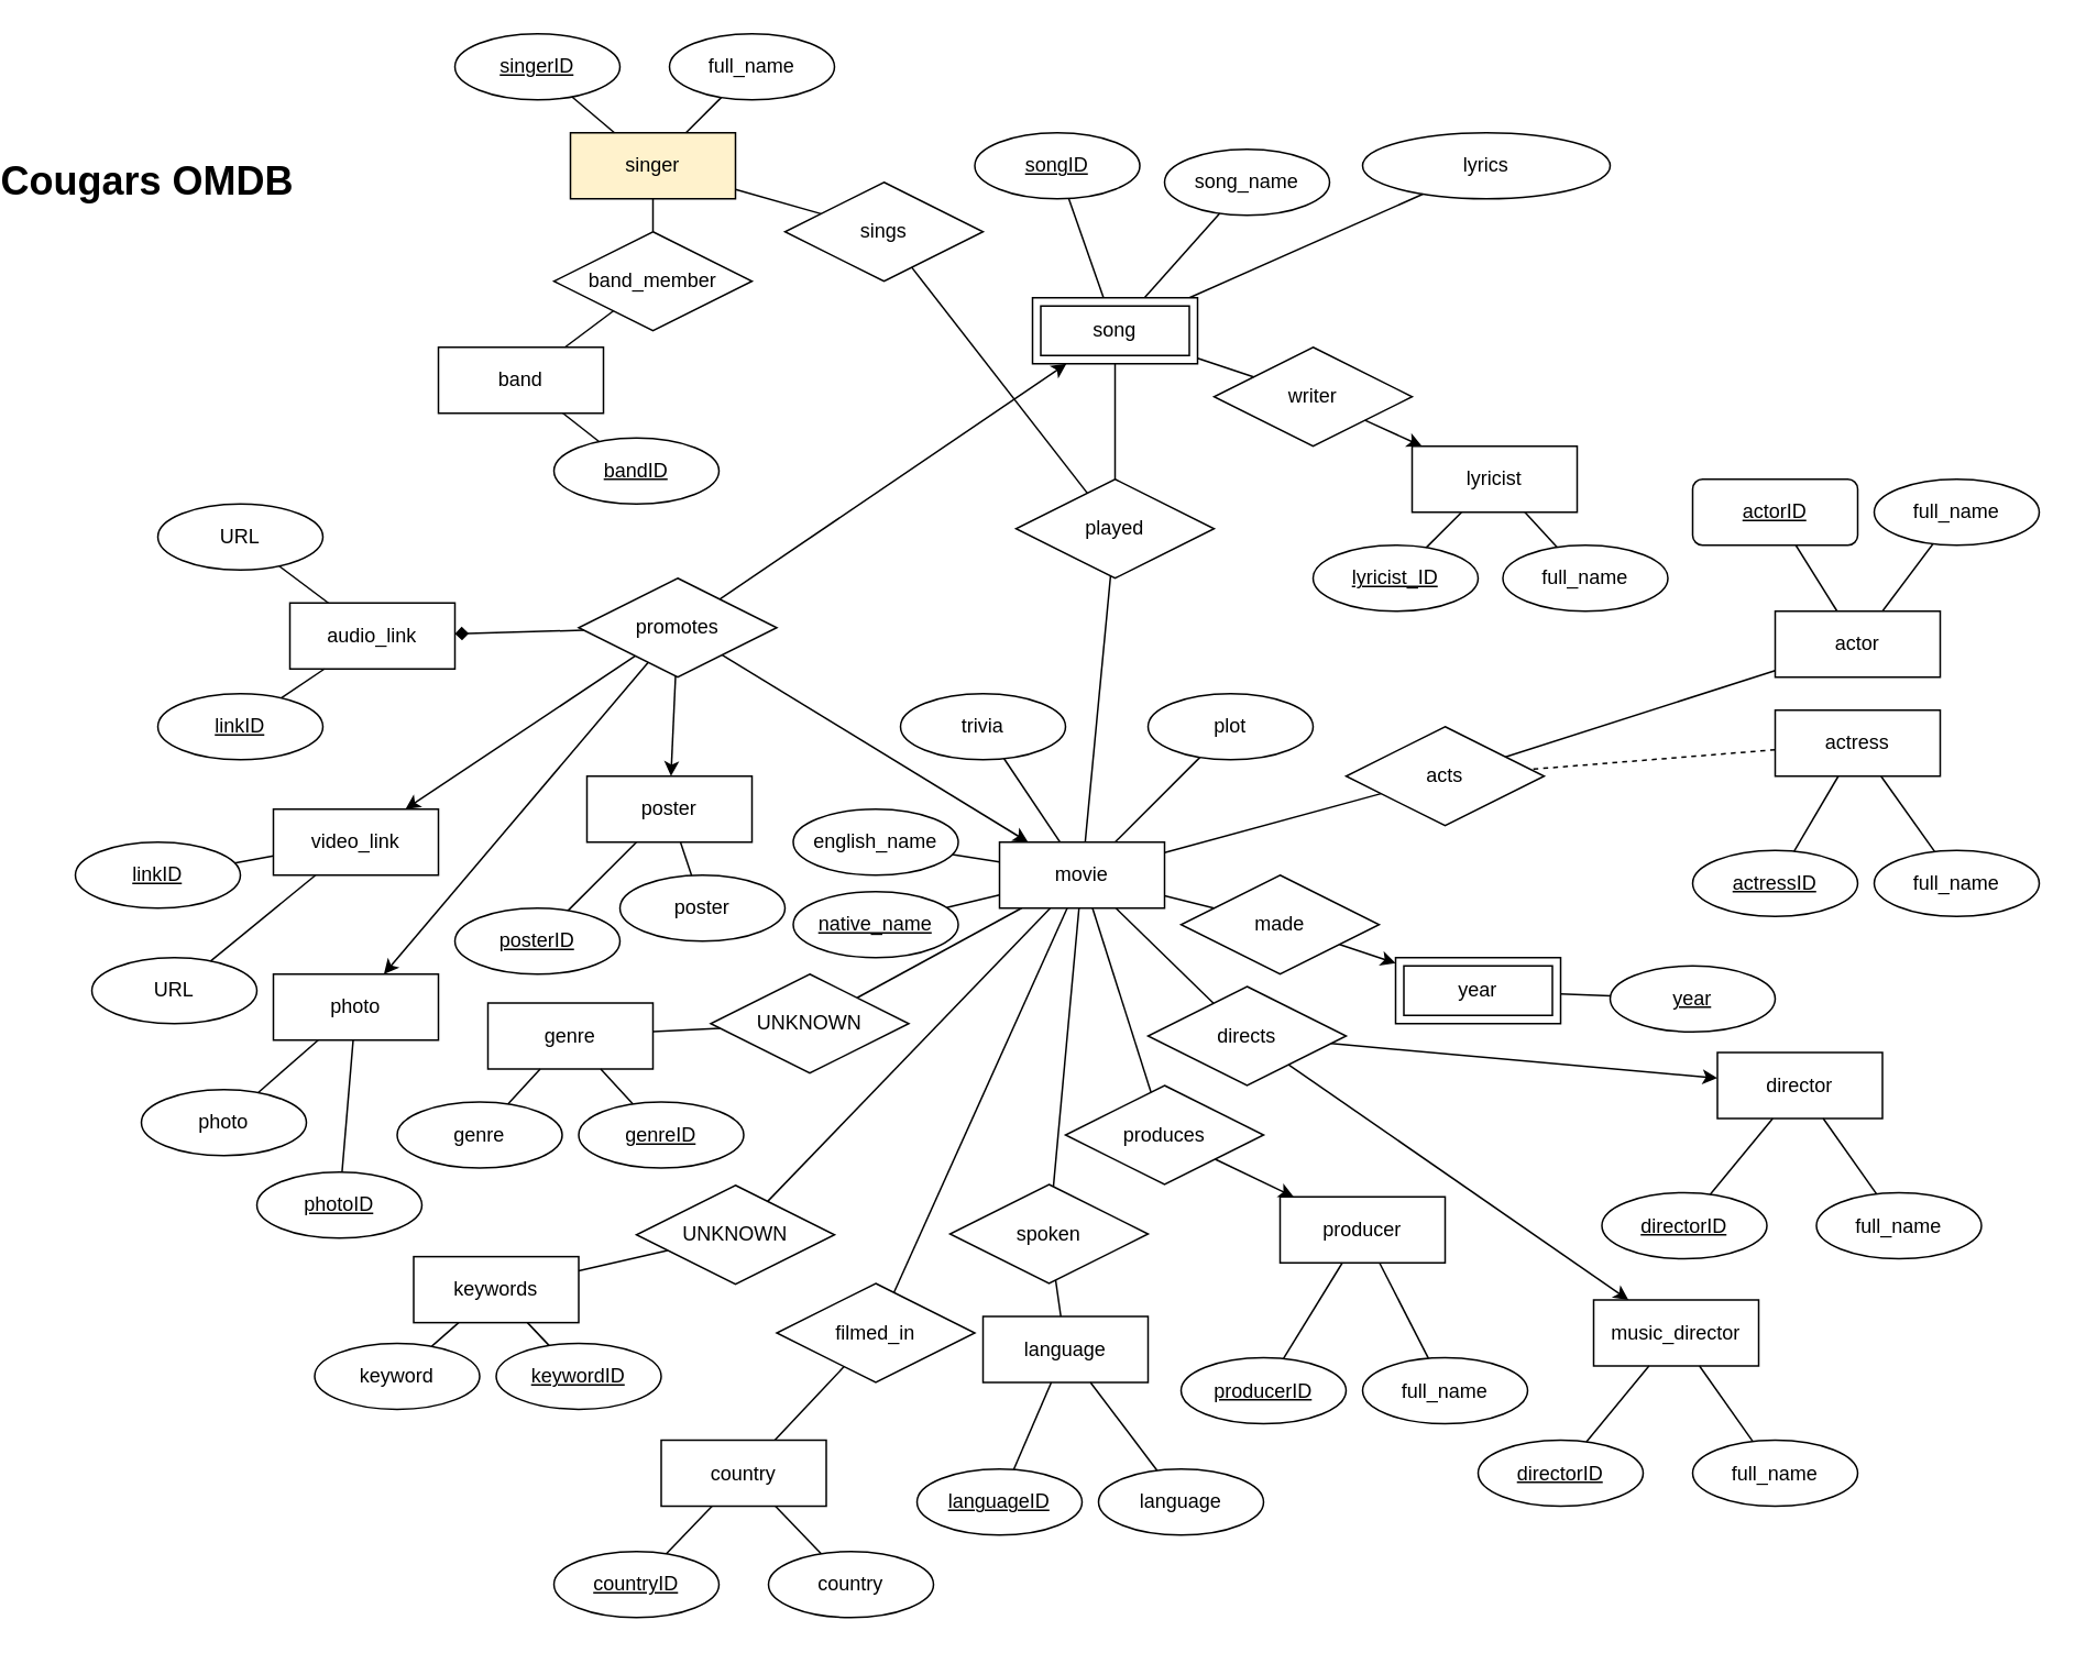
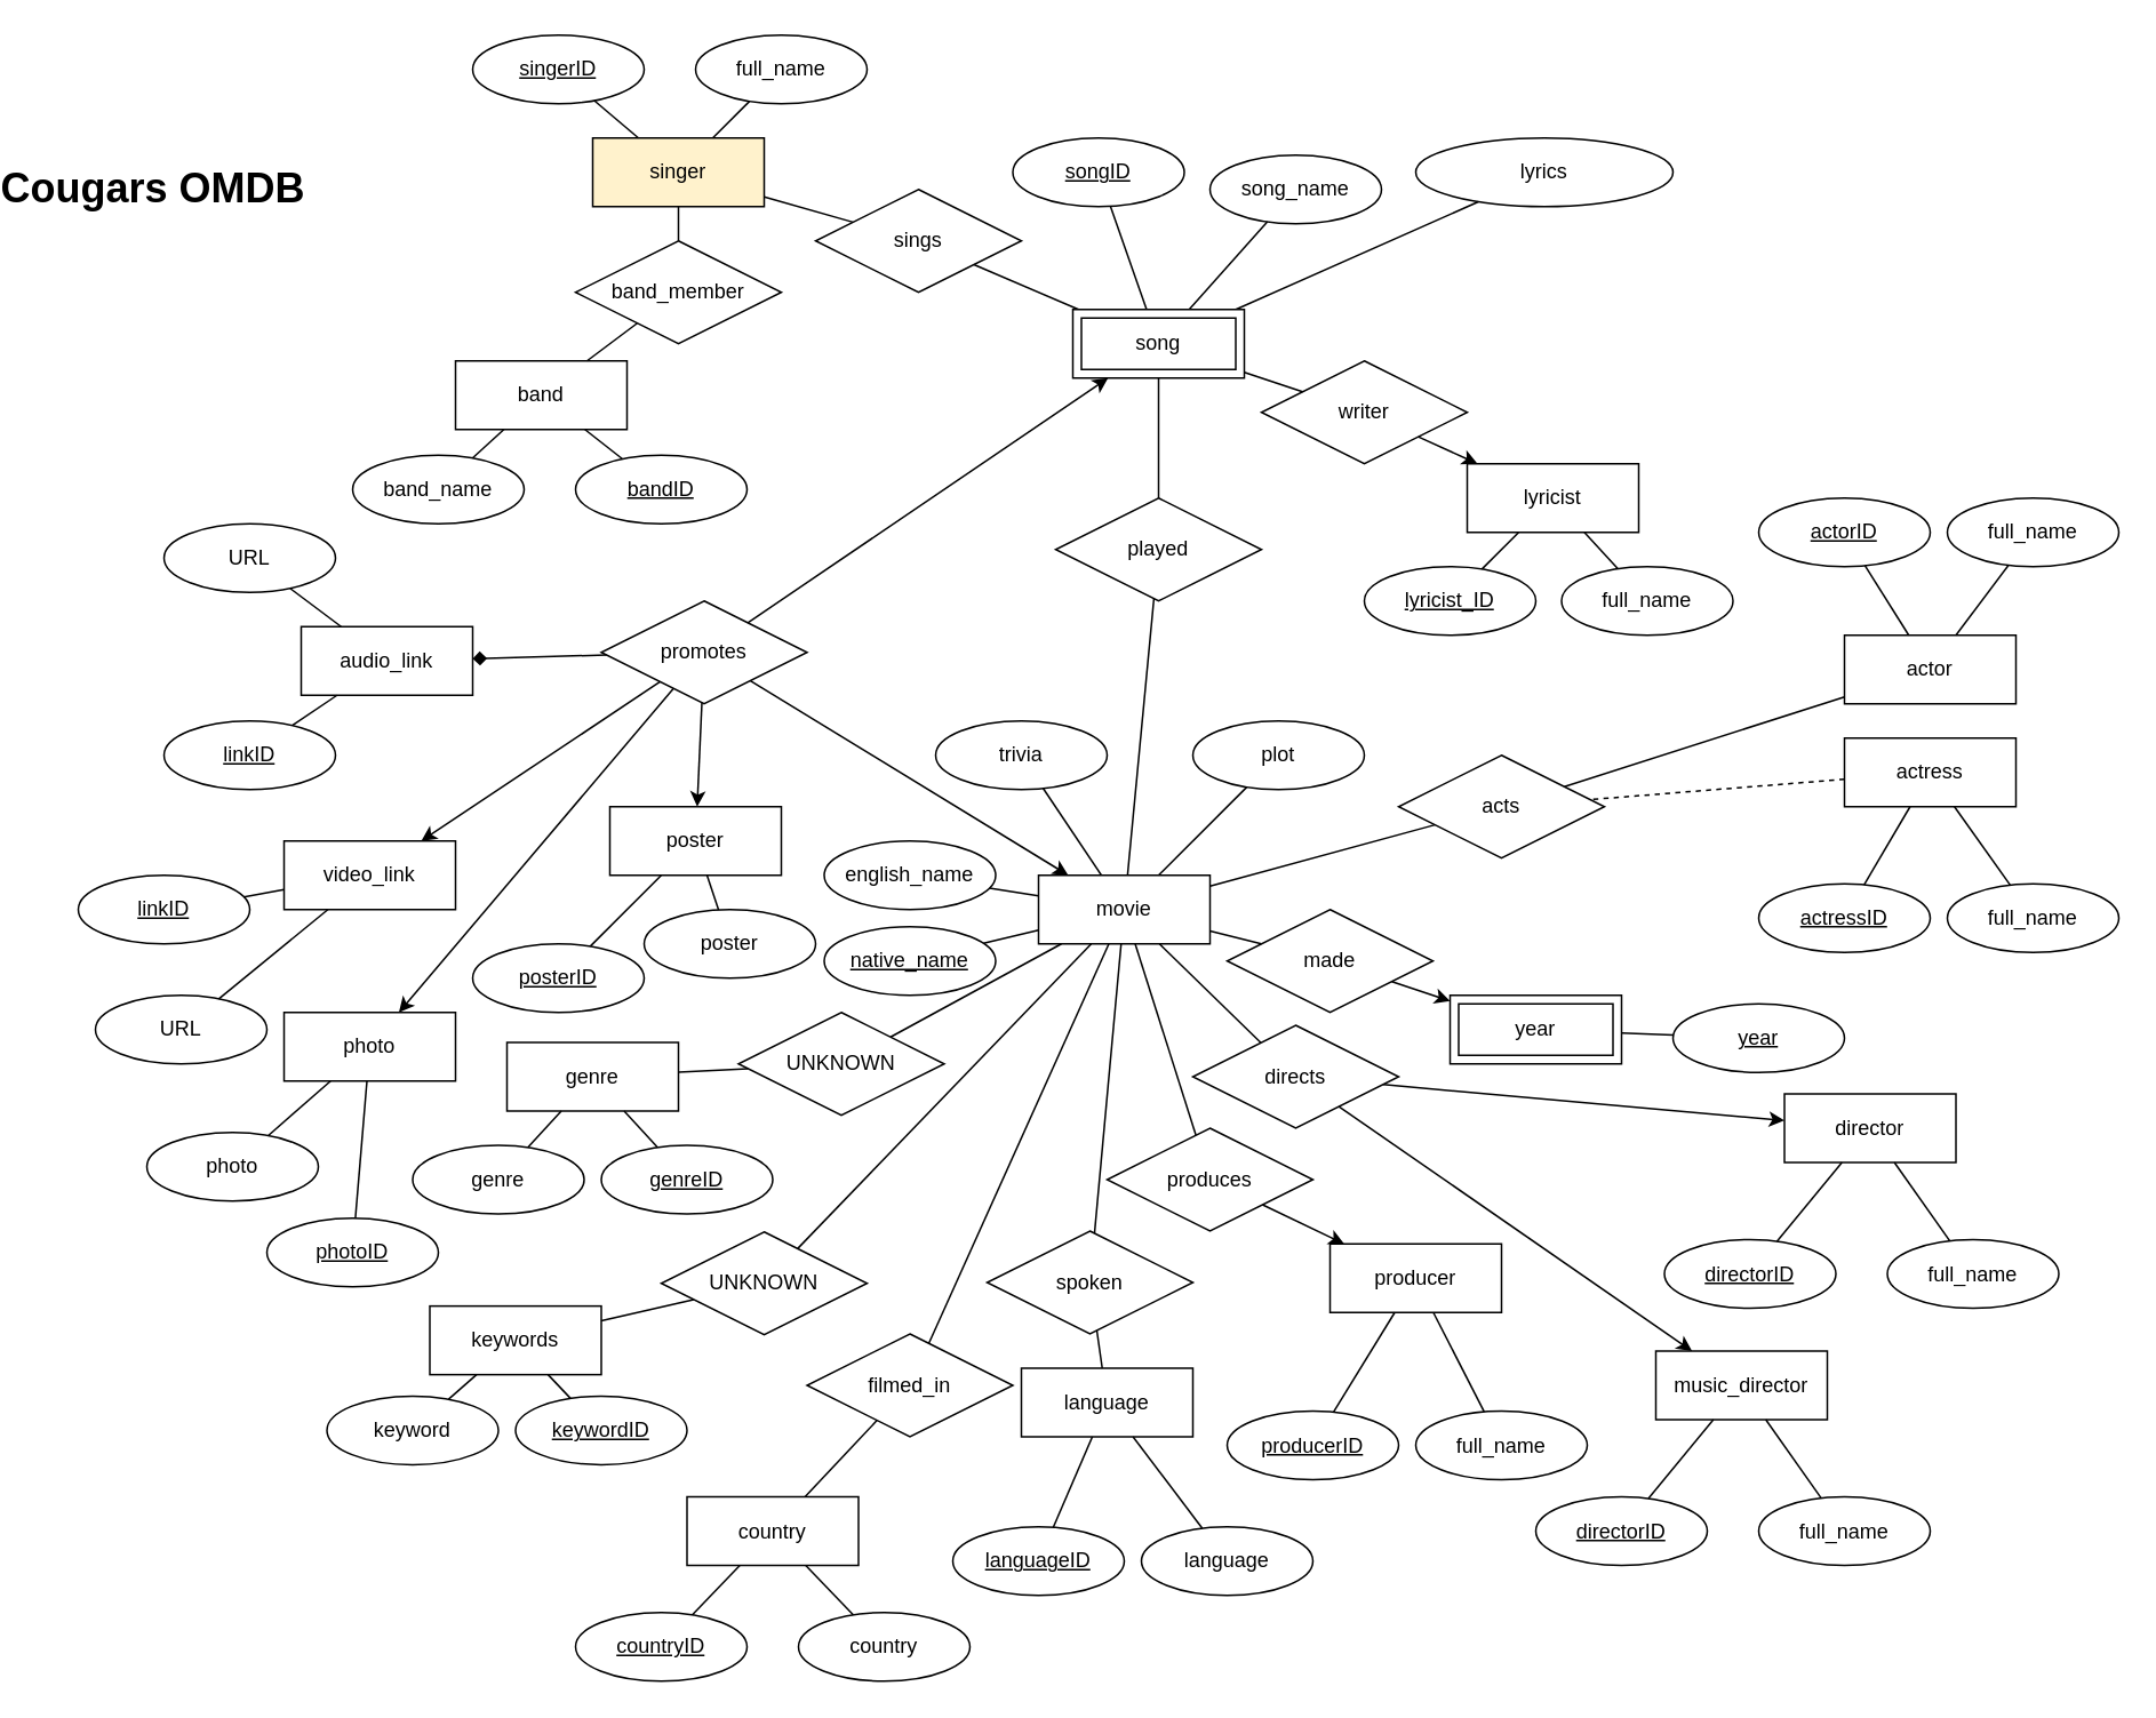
- <mxCell id="15" value="" style="endArrow=none;html=1;rounded=0;" edge="1" parent="1" source="5" target="61"><mxGeometry relative="1" as="geometry"><mxPoint x="590" y="280" as="sourcePoint" /><mxPoint x="670" y="125.263" as="targetPoint" /></mxGeometry></mxCell>
+ <mxCell id="15" value="" style="endArrow=none;html=1;rounded=0;" edge="1" parent="1" source="5" target="90"><mxGeometry relative="1" as="geometry"><mxPoint x="590" y="280" as="sourcePoint" /><mxPoint x="670" y="125.263" as="targetPoint" /></mxGeometry></mxCell>
+ <mxCell id="20" value="" style="endArrow=none;html=1;rounded=0;" edge="1" parent="1" source="19" target="17"><mxGeometry relative="1" as="geometry"><mxPoint x="115" y="415" as="sourcePoint" /><mxPoint x="275" y="415" as="targetPoint" /></mxGeometry></mxCell>
+ <mxCell id="19" value="band_name" style="ellipse;whiteSpace=wrap;html=1;align=center;" vertex="1" parent="1"><mxGeometry x="180" y="265" width="100" height="40" as="geometry" /></mxCell>
- <mxCell id="51" value="actorID" style="whiteSpace=wrap;html=1;align=center;fontStyle=4;rounded=1;" vertex="1" parent="1"><mxGeometry x="1000" y="290" width="100" height="40" as="geometry" /></mxCell>
+ <mxCell id="51" value="actorID" style="ellipse;whiteSpace=wrap;html=1;align=center;fontStyle=4;" vertex="1" parent="1"><mxGeometry x="1000" y="290" width="100" height="40" as="geometry" /></mxCell>
